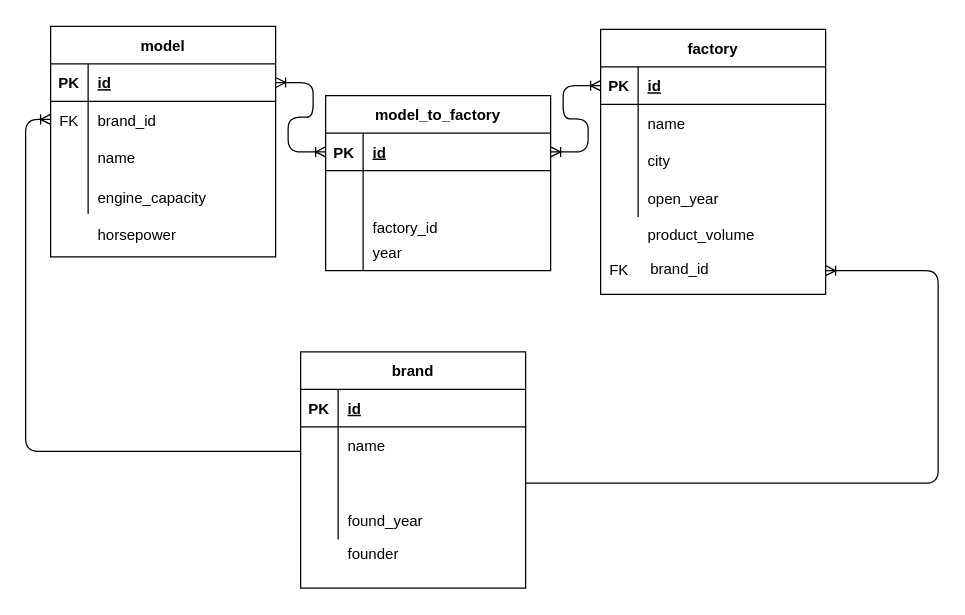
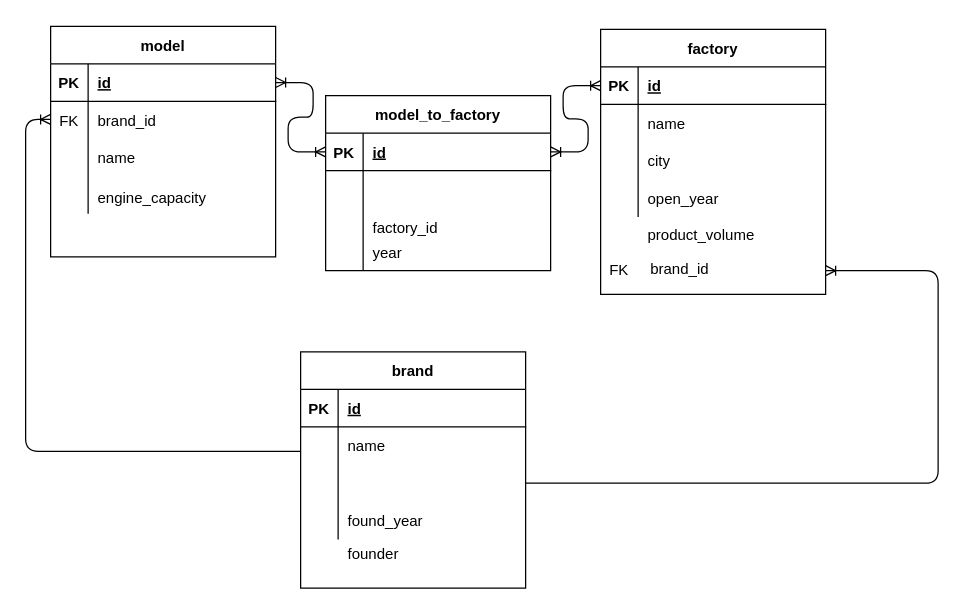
- <mxCell id="53" value="horsepower" style="shape=partialRectangle;connectable=0;fillColor=none;top=0;left=0;bottom=0;right=0;align=left;spacingLeft=6;overflow=hidden;" parent="1" vertex="1"><mxGeometry x="70" y="172" width="150" height="30" as="geometry" /></mxCell>
